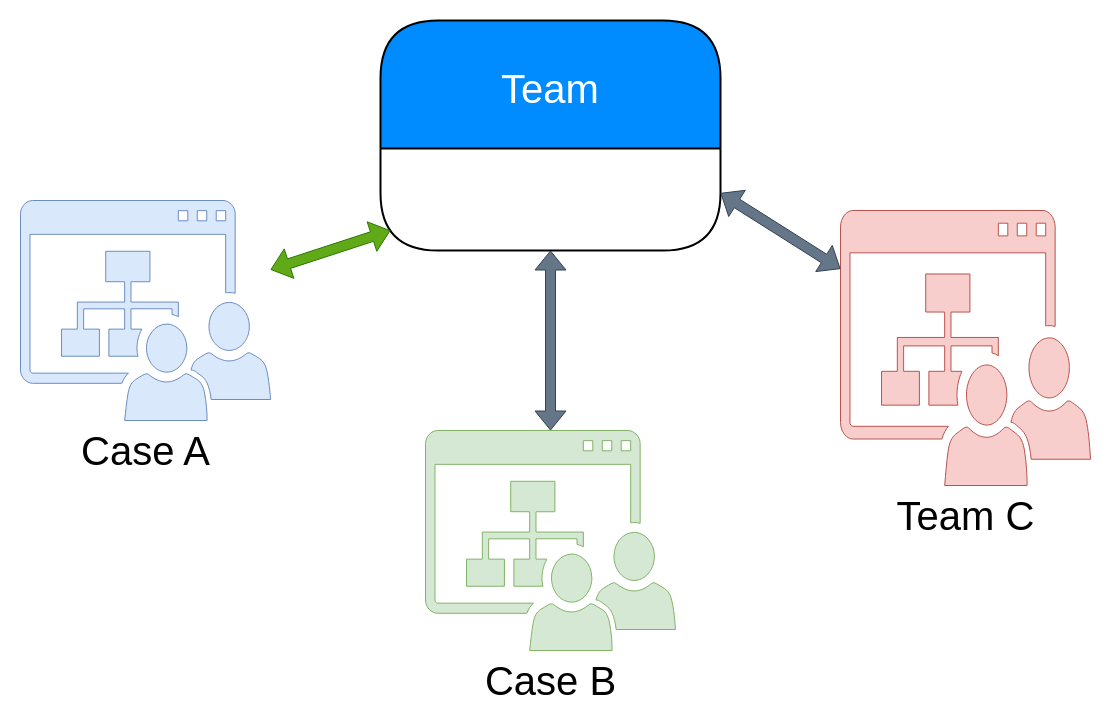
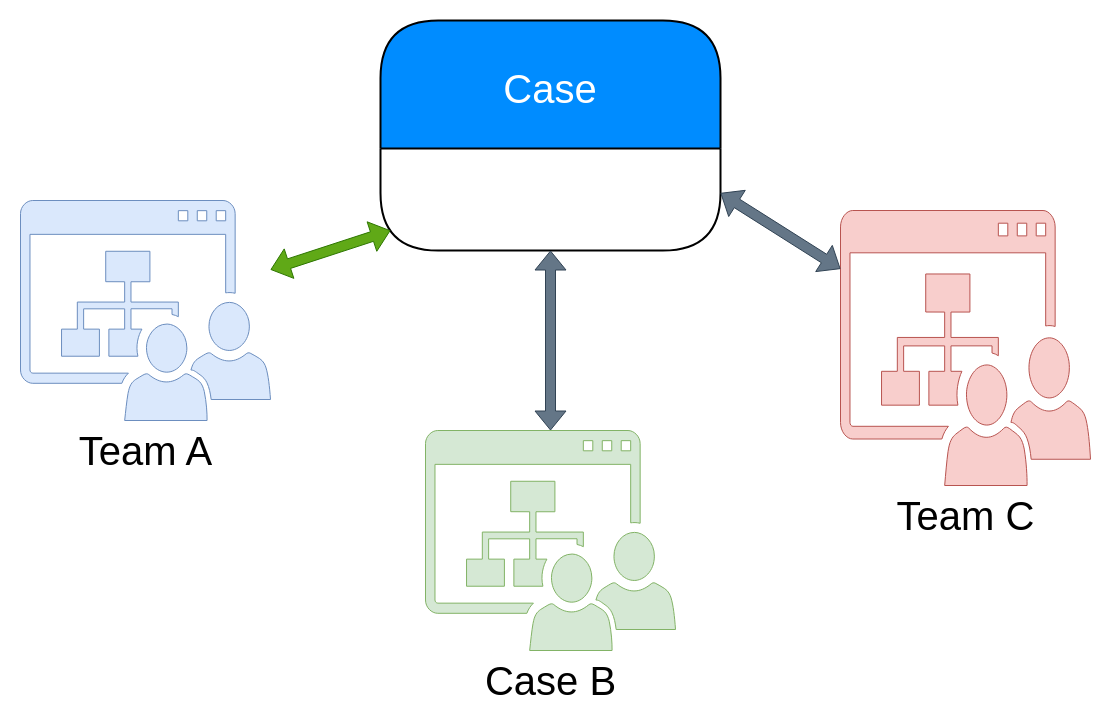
- <mxCell id="2" value="Team" style="swimlane;childLayout=stackLayout;horizontal=1;startSize=128;horizontalStack=0;fillColor=#008cff;fontColor=#FFFFFF;rounded=1;fontSize=40;fontStyle=0;strokeWidth=2;resizeParent=0;resizeLast=1;shadow=0;dashed=0;align=center;" parent="1" vertex="1"><mxGeometry x="380" y="20" width="340" height="230" as="geometry"><mxRectangle x="320" y="140" width="70" height="30" as="alternateBounds" /></mxGeometry></mxCell>
+ <mxCell id="2" value="Case" style="swimlane;childLayout=stackLayout;horizontal=1;startSize=128;horizontalStack=0;fillColor=#008cff;fontColor=#FFFFFF;rounded=1;fontSize=40;fontStyle=0;strokeWidth=2;resizeParent=0;resizeLast=1;shadow=0;dashed=0;align=center;" parent="1" vertex="1"><mxGeometry x="380" y="20" width="340" height="230" as="geometry"><mxRectangle x="320" y="140" width="70" height="30" as="alternateBounds" /></mxGeometry></mxCell>
- <mxCell id="3" value="Case A" style="pointerEvents=1;shadow=0;dashed=0;html=1;strokeColor=#6c8ebf;fillColor=#dae8fc;labelPosition=center;verticalLabelPosition=bottom;verticalAlign=top;outlineConnect=0;align=center;shape=mxgraph.office.sites.site_team;fontSize=40;" parent="1" vertex="1"><mxGeometry x="20" y="200" width="250" height="220" as="geometry" /></mxCell>
+ <mxCell id="3" value="Team A" style="pointerEvents=1;shadow=0;dashed=0;html=1;strokeColor=#6c8ebf;fillColor=#dae8fc;labelPosition=center;verticalLabelPosition=bottom;verticalAlign=top;outlineConnect=0;align=center;shape=mxgraph.office.sites.site_team;fontSize=40;" parent="1" vertex="1"><mxGeometry x="20" y="200" width="250" height="220" as="geometry" /></mxCell>
